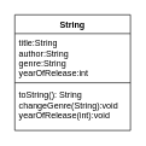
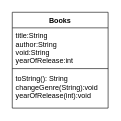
- <mxCell id="2" value="String" style="swimlane;fontStyle=1;align=center;verticalAlign=top;childLayout=stackLayout;horizontal=1;startSize=26;horizontalStack=0;resizeParent=1;resizeParentMax=0;resizeLast=0;collapsible=1;marginBottom=0;" vertex="1" parent="1"><mxGeometry x="20" y="20" width="160" height="160" as="geometry" /></mxCell>
+ <mxCell id="2" value="Books" style="swimlane;fontStyle=1;align=center;verticalAlign=top;childLayout=stackLayout;horizontal=1;startSize=26;horizontalStack=0;resizeParent=1;resizeParentMax=0;resizeLast=0;collapsible=1;marginBottom=0;" vertex="1" parent="1"><mxGeometry x="20" y="20" width="160" height="160" as="geometry" /></mxCell>
- <mxCell id="3" value="title:String&#10;author:String&#10;genre:String&#10;yearOfRelease:int" style="text;strokeColor=none;fillColor=none;align=left;verticalAlign=top;spacingLeft=4;spacingRight=4;overflow=hidden;rotatable=0;points=[[0,0.5],[1,0.5]];portConstraint=eastwest;" vertex="1" parent="2"><mxGeometry y="26" width="160" height="64" as="geometry" /></mxCell>
+ <mxCell id="3" value="title:String&#10;author:String&#10;void:String&#10;yearOfRelease:int" style="text;strokeColor=none;fillColor=none;align=left;verticalAlign=top;spacingLeft=4;spacingRight=4;overflow=hidden;rotatable=0;points=[[0,0.5],[1,0.5]];portConstraint=eastwest;" vertex="1" parent="2"><mxGeometry y="26" width="160" height="64" as="geometry" /></mxCell>
